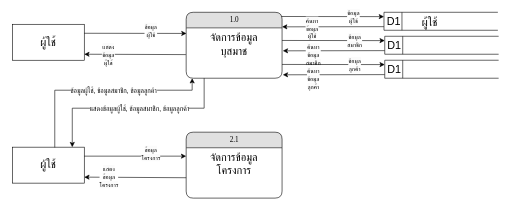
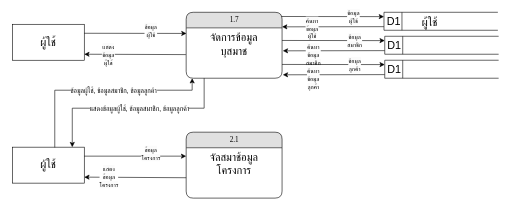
- <mxCell id="2" value="1.0" style="swimlane;html=1;fontStyle=0;childLayout=stackLayout;horizontal=1;startSize=26;fillColor=#e0e0e0;horizontalStack=0;resizeParent=1;resizeLast=0;collapsible=1;marginBottom=0;swimlaneFillColor=#ffffff;align=center;rounded=1;shadow=0;comic=0;labelBackgroundColor=none;strokeWidth=1;fontFamily=Verdana;fontSize=12" parent="1" vertex="1"><mxGeometry x="310" y="20" width="160" height="110" as="geometry" /></mxCell>
+ <mxCell id="2" value="1.7" style="swimlane;html=1;fontStyle=0;childLayout=stackLayout;horizontal=1;startSize=26;fillColor=#e0e0e0;horizontalStack=0;resizeParent=1;resizeLast=0;collapsible=1;marginBottom=0;swimlaneFillColor=#ffffff;align=center;rounded=1;shadow=0;comic=0;labelBackgroundColor=none;strokeWidth=1;fontFamily=Verdana;fontSize=12" parent="1" vertex="1"><mxGeometry x="310" y="20" width="160" height="110" as="geometry" /></mxCell>
- <mxCell id="6" value="&lt;span style=&quot;font-size: 18px;&quot;&gt;จัดการข้อมูล&lt;/span&gt;&lt;div&gt;&lt;span style=&quot;font-size: 18px;&quot;&gt;โครงการ&lt;/span&gt;&lt;/div&gt;" style="text;html=1;strokeColor=none;fillColor=none;spacingLeft=4;spacingRight=4;whiteSpace=wrap;overflow=hidden;rotatable=0;points=[[0,0.5],[1,0.5]];portConstraint=eastwest;align=center;" vertex="1" parent="5"><mxGeometry y="26" width="160" height="54" as="geometry" /></mxCell>
+ <mxCell id="6" value="&lt;span style=&quot;font-size: 18px;&quot;&gt;จัลสมาช้อมูล&lt;/span&gt;&lt;div&gt;&lt;span style=&quot;font-size: 18px;&quot;&gt;โครงการ&lt;/span&gt;&lt;/div&gt;" style="text;html=1;strokeColor=none;fillColor=none;spacingLeft=4;spacingRight=4;whiteSpace=wrap;overflow=hidden;rotatable=0;points=[[0,0.5],[1,0.5]];portConstraint=eastwest;align=center;" vertex="1" parent="5"><mxGeometry y="26" width="160" height="54" as="geometry" /></mxCell>
